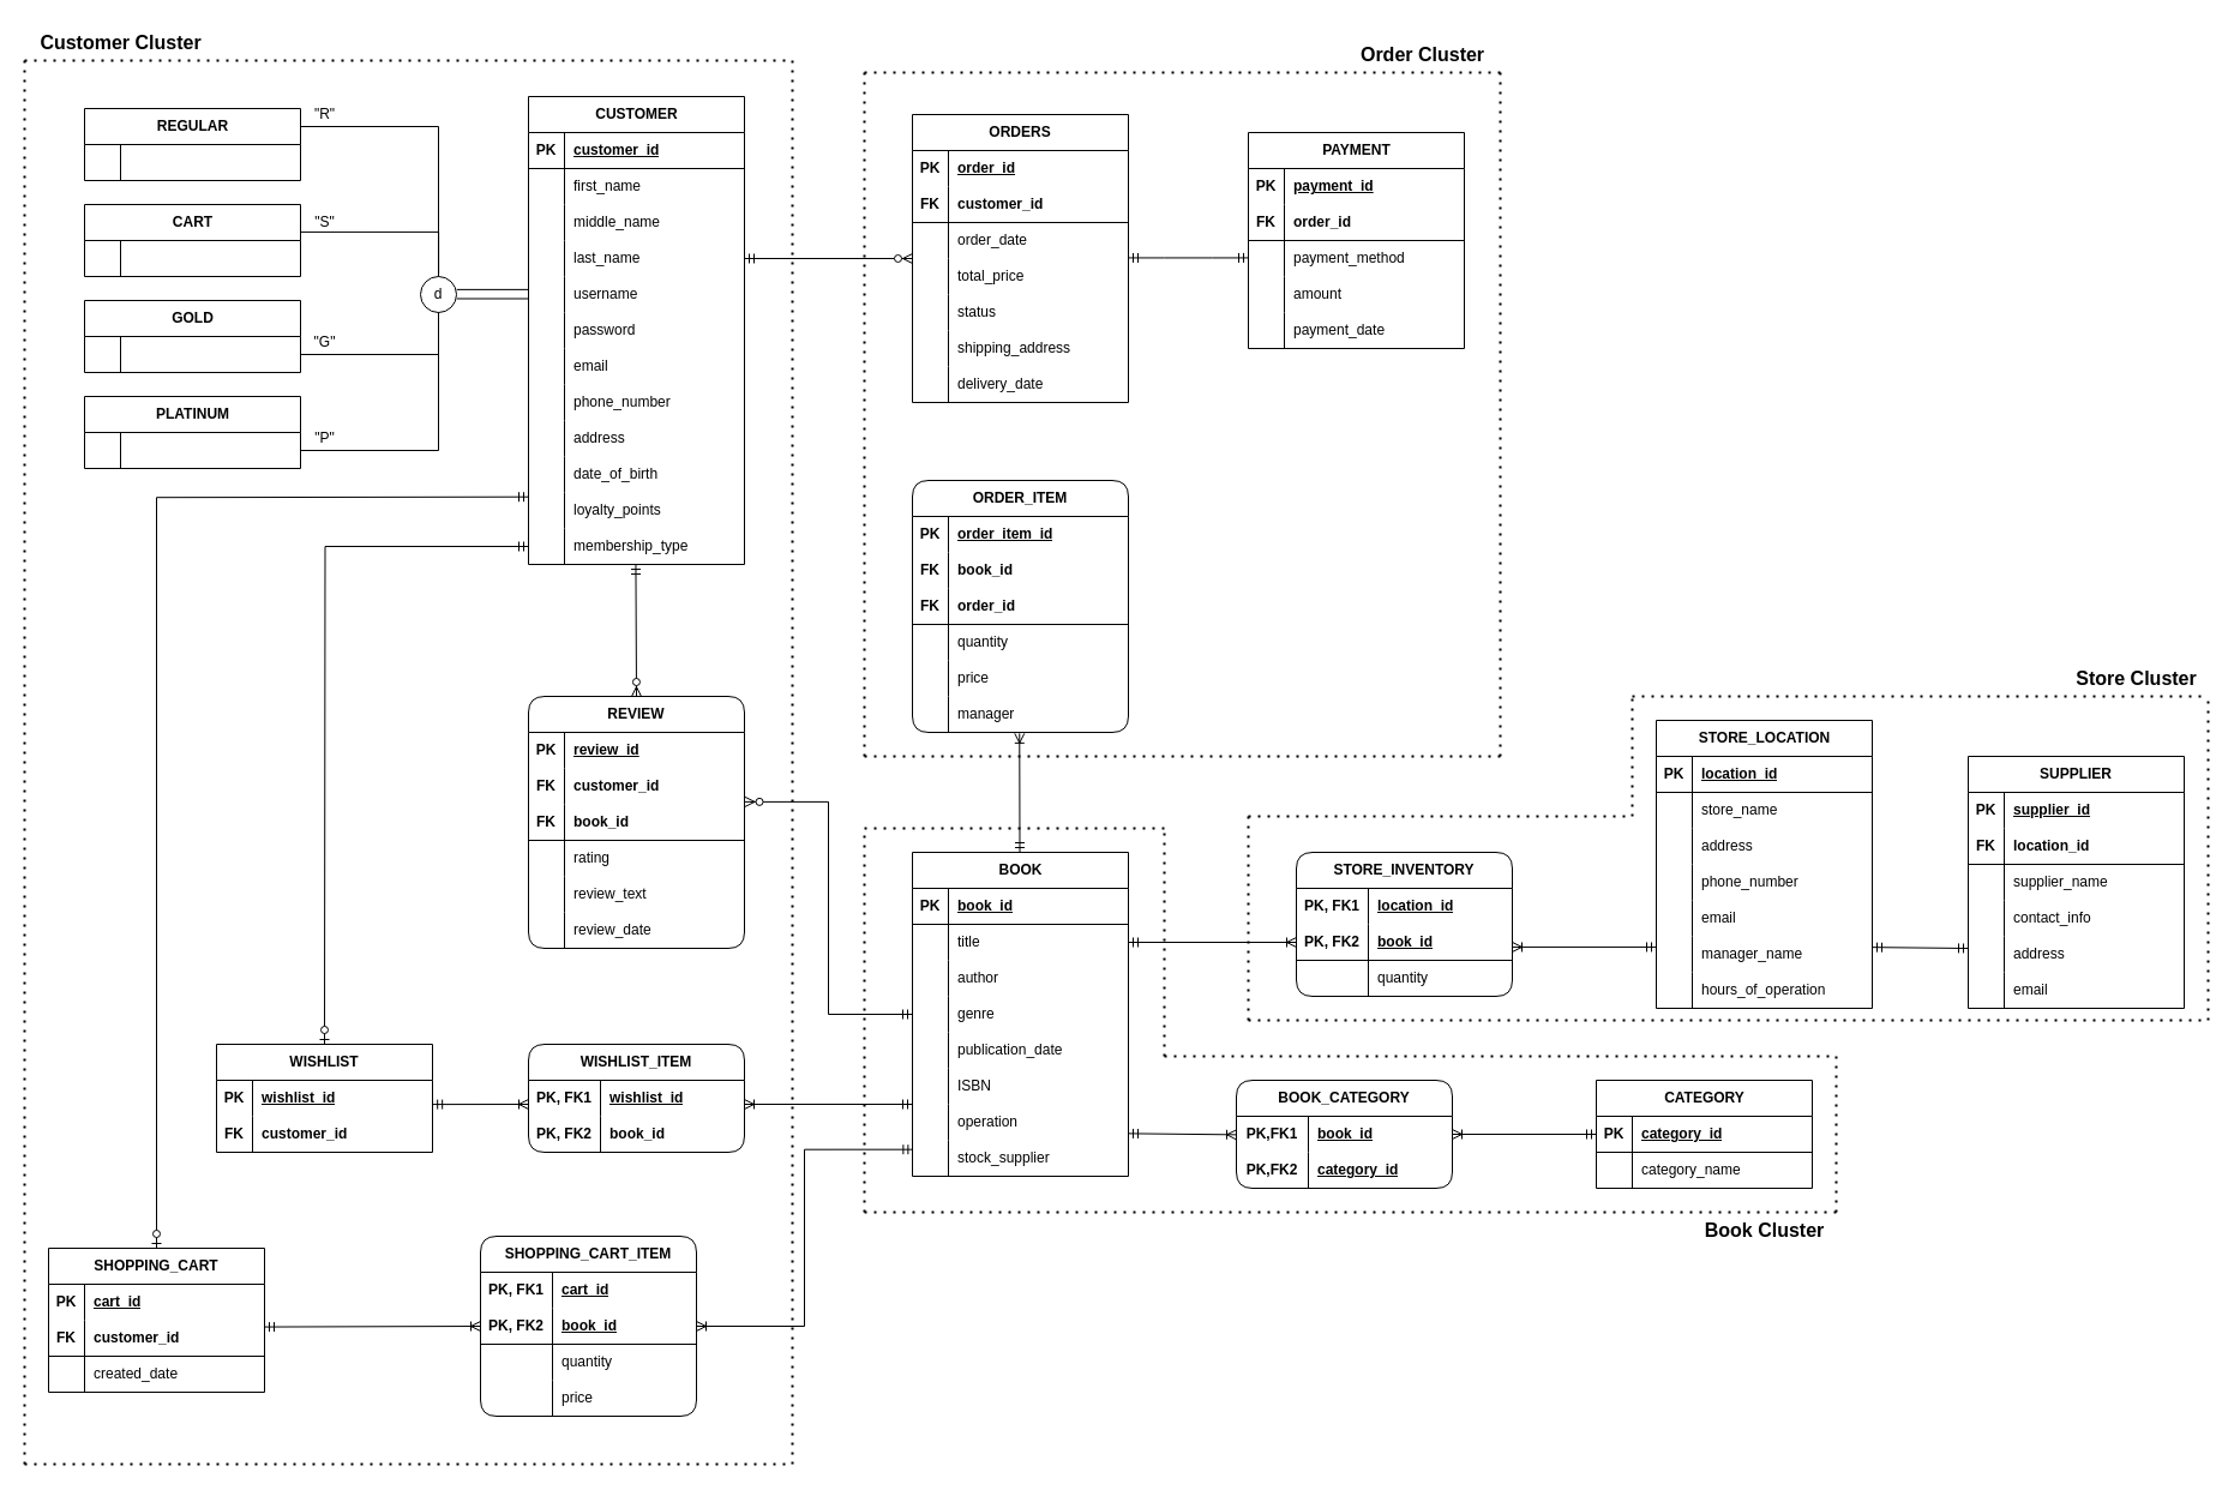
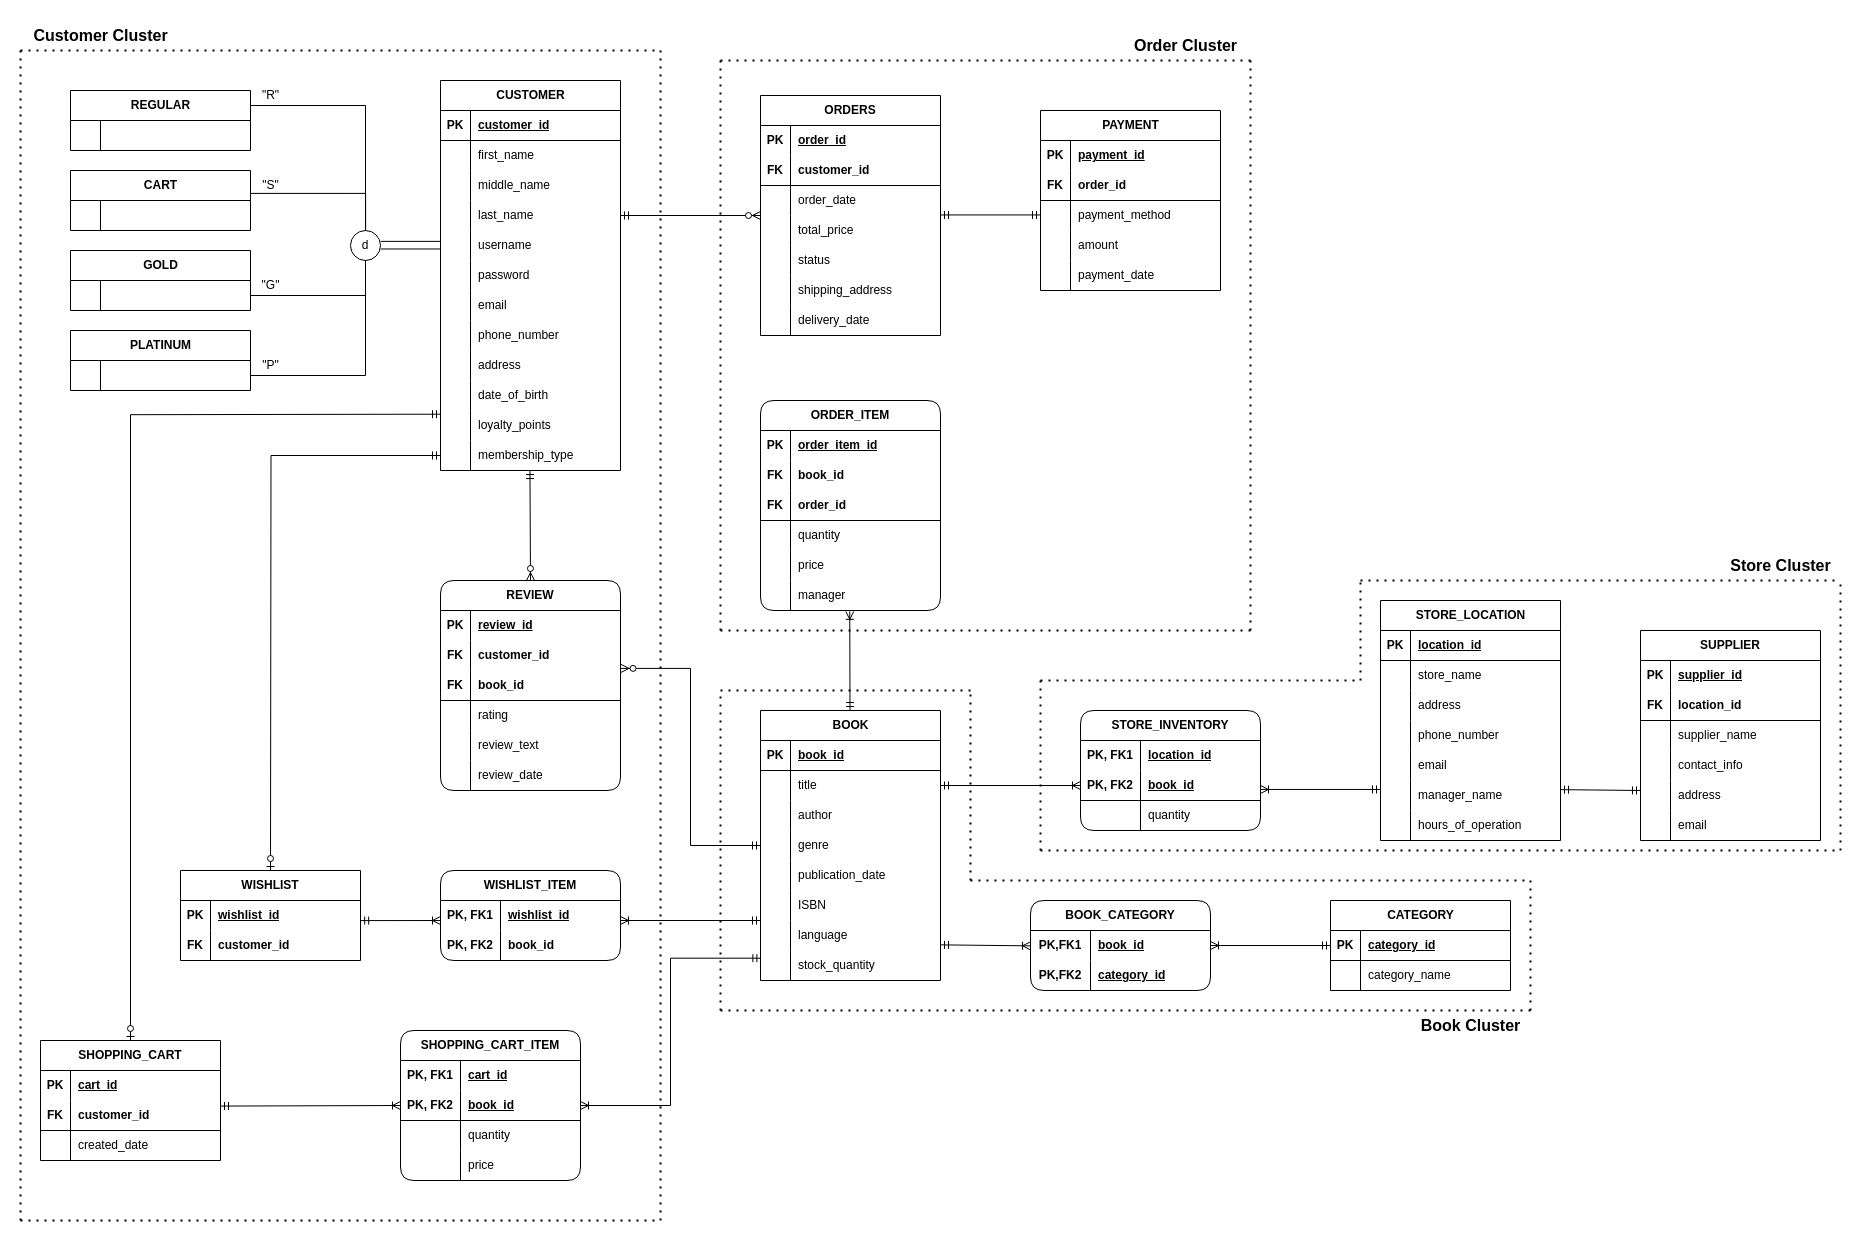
- <mxCell id="147" value="operation" style="shape=partialRectangle;connectable=0;fillColor=none;top=0;left=0;bottom=0;right=0;align=left;spacingLeft=6;overflow=hidden;whiteSpace=wrap;html=1;" vertex="1" parent="145"><mxGeometry x="30" width="150" height="30" as="geometry"><mxRectangle width="150" height="30" as="alternateBounds" /></mxGeometry></mxCell>
+ <mxCell id="147" value="language" style="shape=partialRectangle;connectable=0;fillColor=none;top=0;left=0;bottom=0;right=0;align=left;spacingLeft=6;overflow=hidden;whiteSpace=wrap;html=1;" vertex="1" parent="145"><mxGeometry x="30" width="150" height="30" as="geometry"><mxRectangle width="150" height="30" as="alternateBounds" /></mxGeometry></mxCell>
- <mxCell id="150" value="stock_supplier" style="shape=partialRectangle;connectable=0;fillColor=none;top=0;left=0;bottom=0;right=0;align=left;spacingLeft=6;overflow=hidden;whiteSpace=wrap;html=1;" vertex="1" parent="148"><mxGeometry x="30" width="150" height="30" as="geometry"><mxRectangle width="150" height="30" as="alternateBounds" /></mxGeometry></mxCell>
+ <mxCell id="150" value="stock_quantity" style="shape=partialRectangle;connectable=0;fillColor=none;top=0;left=0;bottom=0;right=0;align=left;spacingLeft=6;overflow=hidden;whiteSpace=wrap;html=1;" vertex="1" parent="148"><mxGeometry x="30" width="150" height="30" as="geometry"><mxRectangle width="150" height="30" as="alternateBounds" /></mxGeometry></mxCell>
